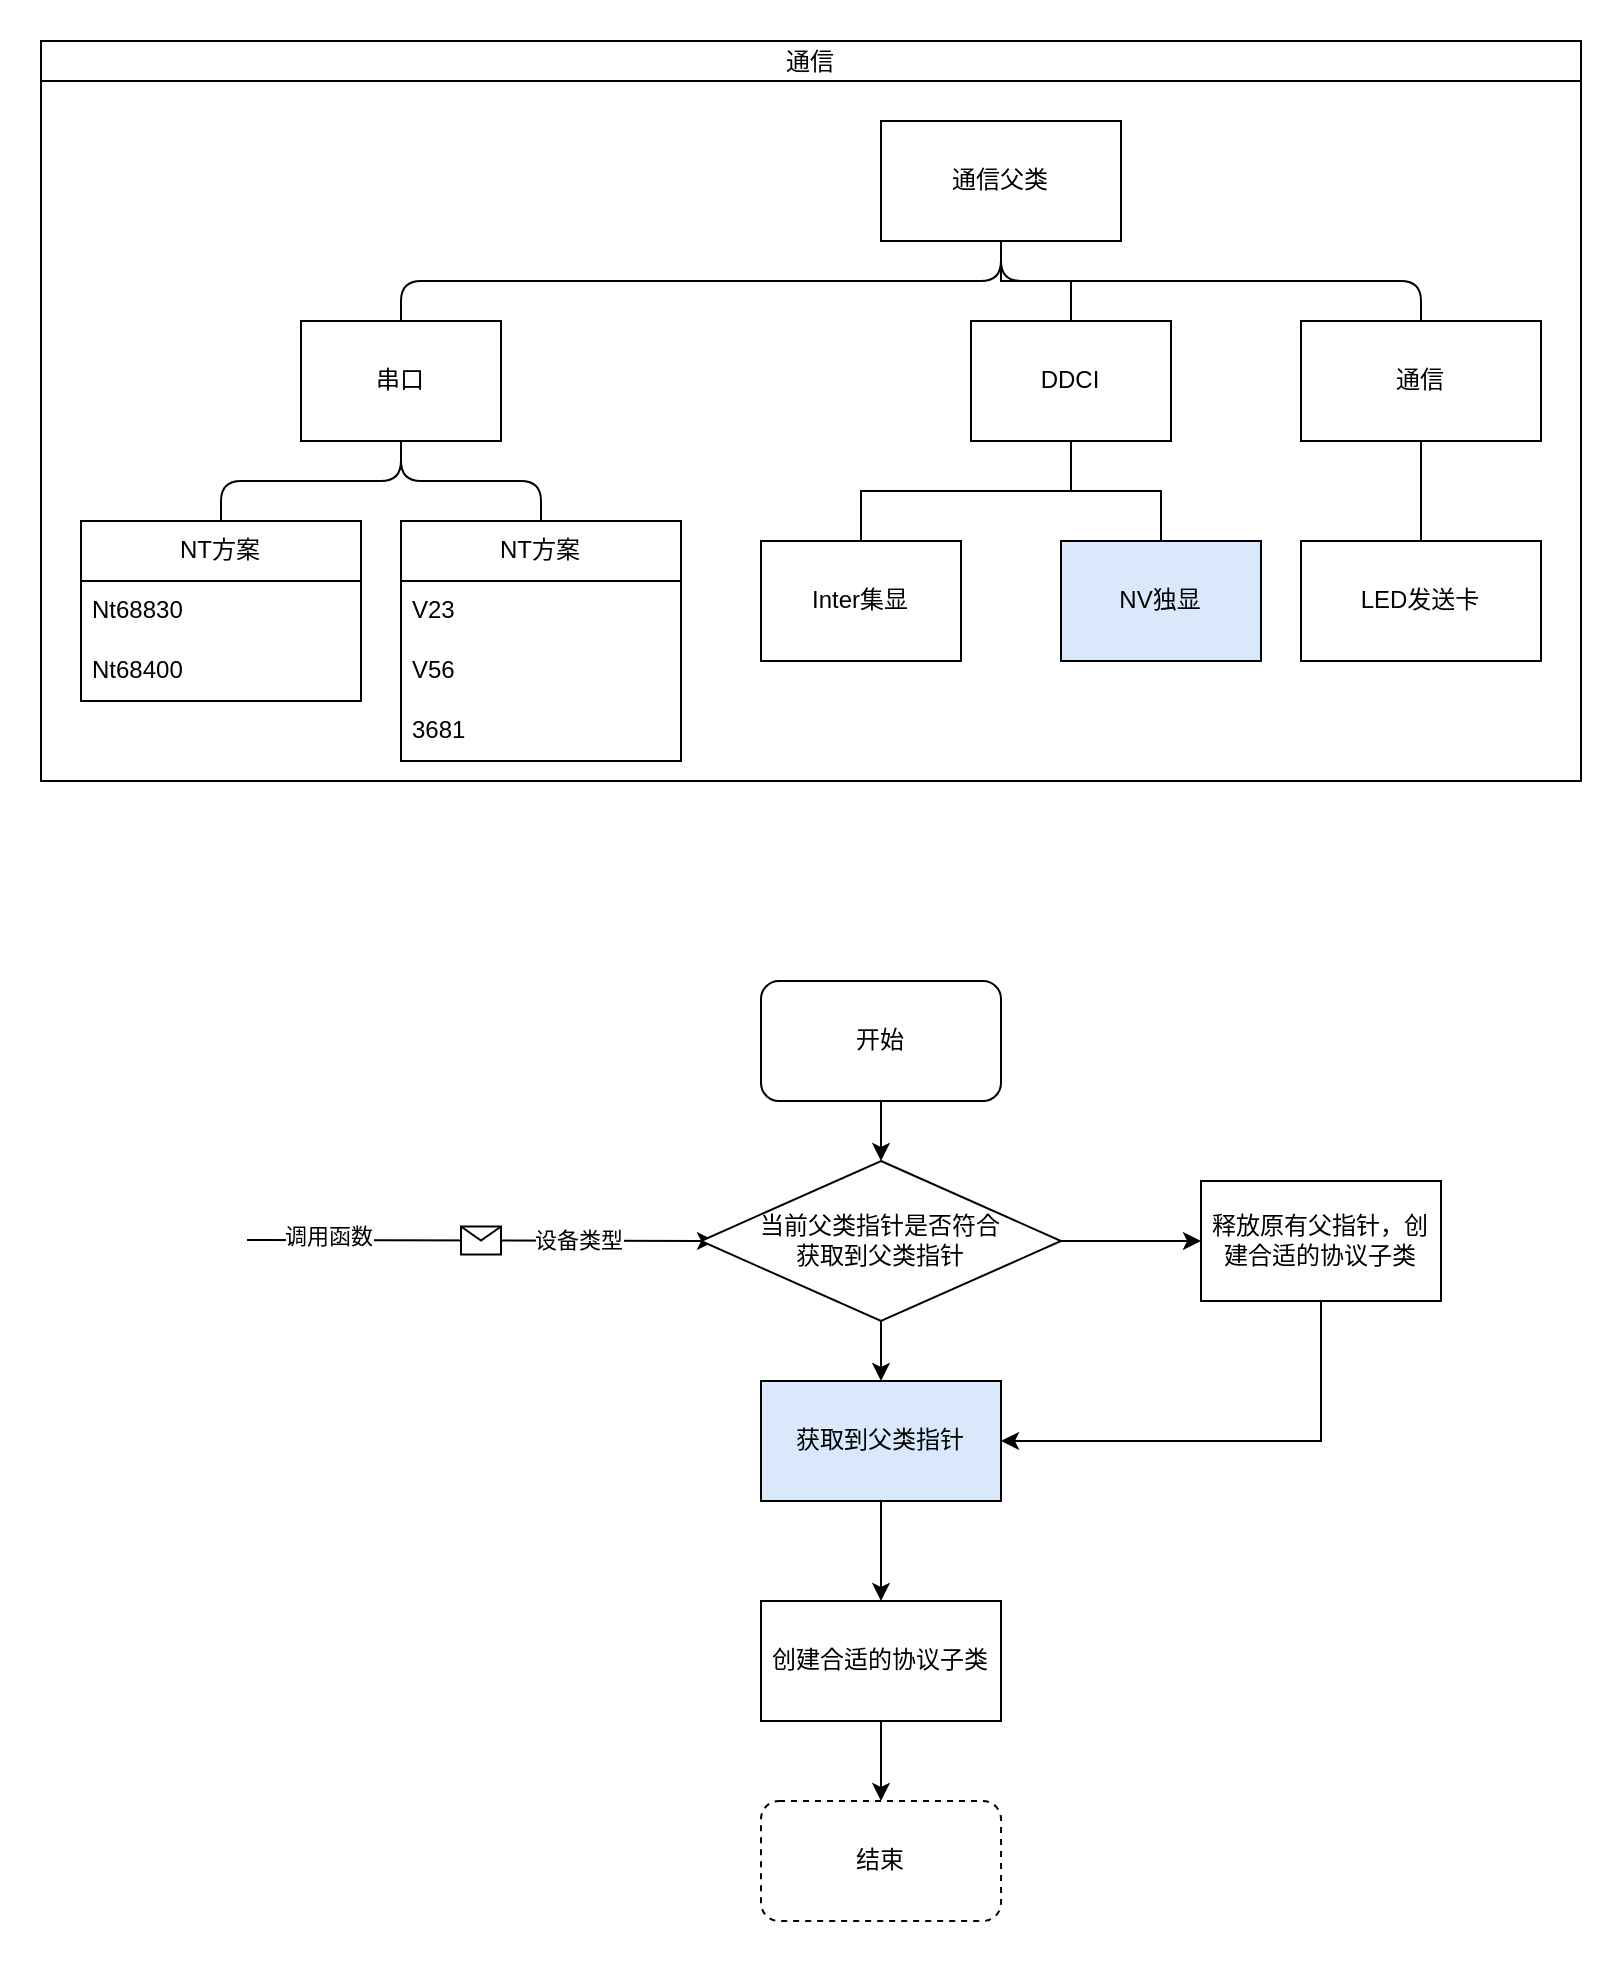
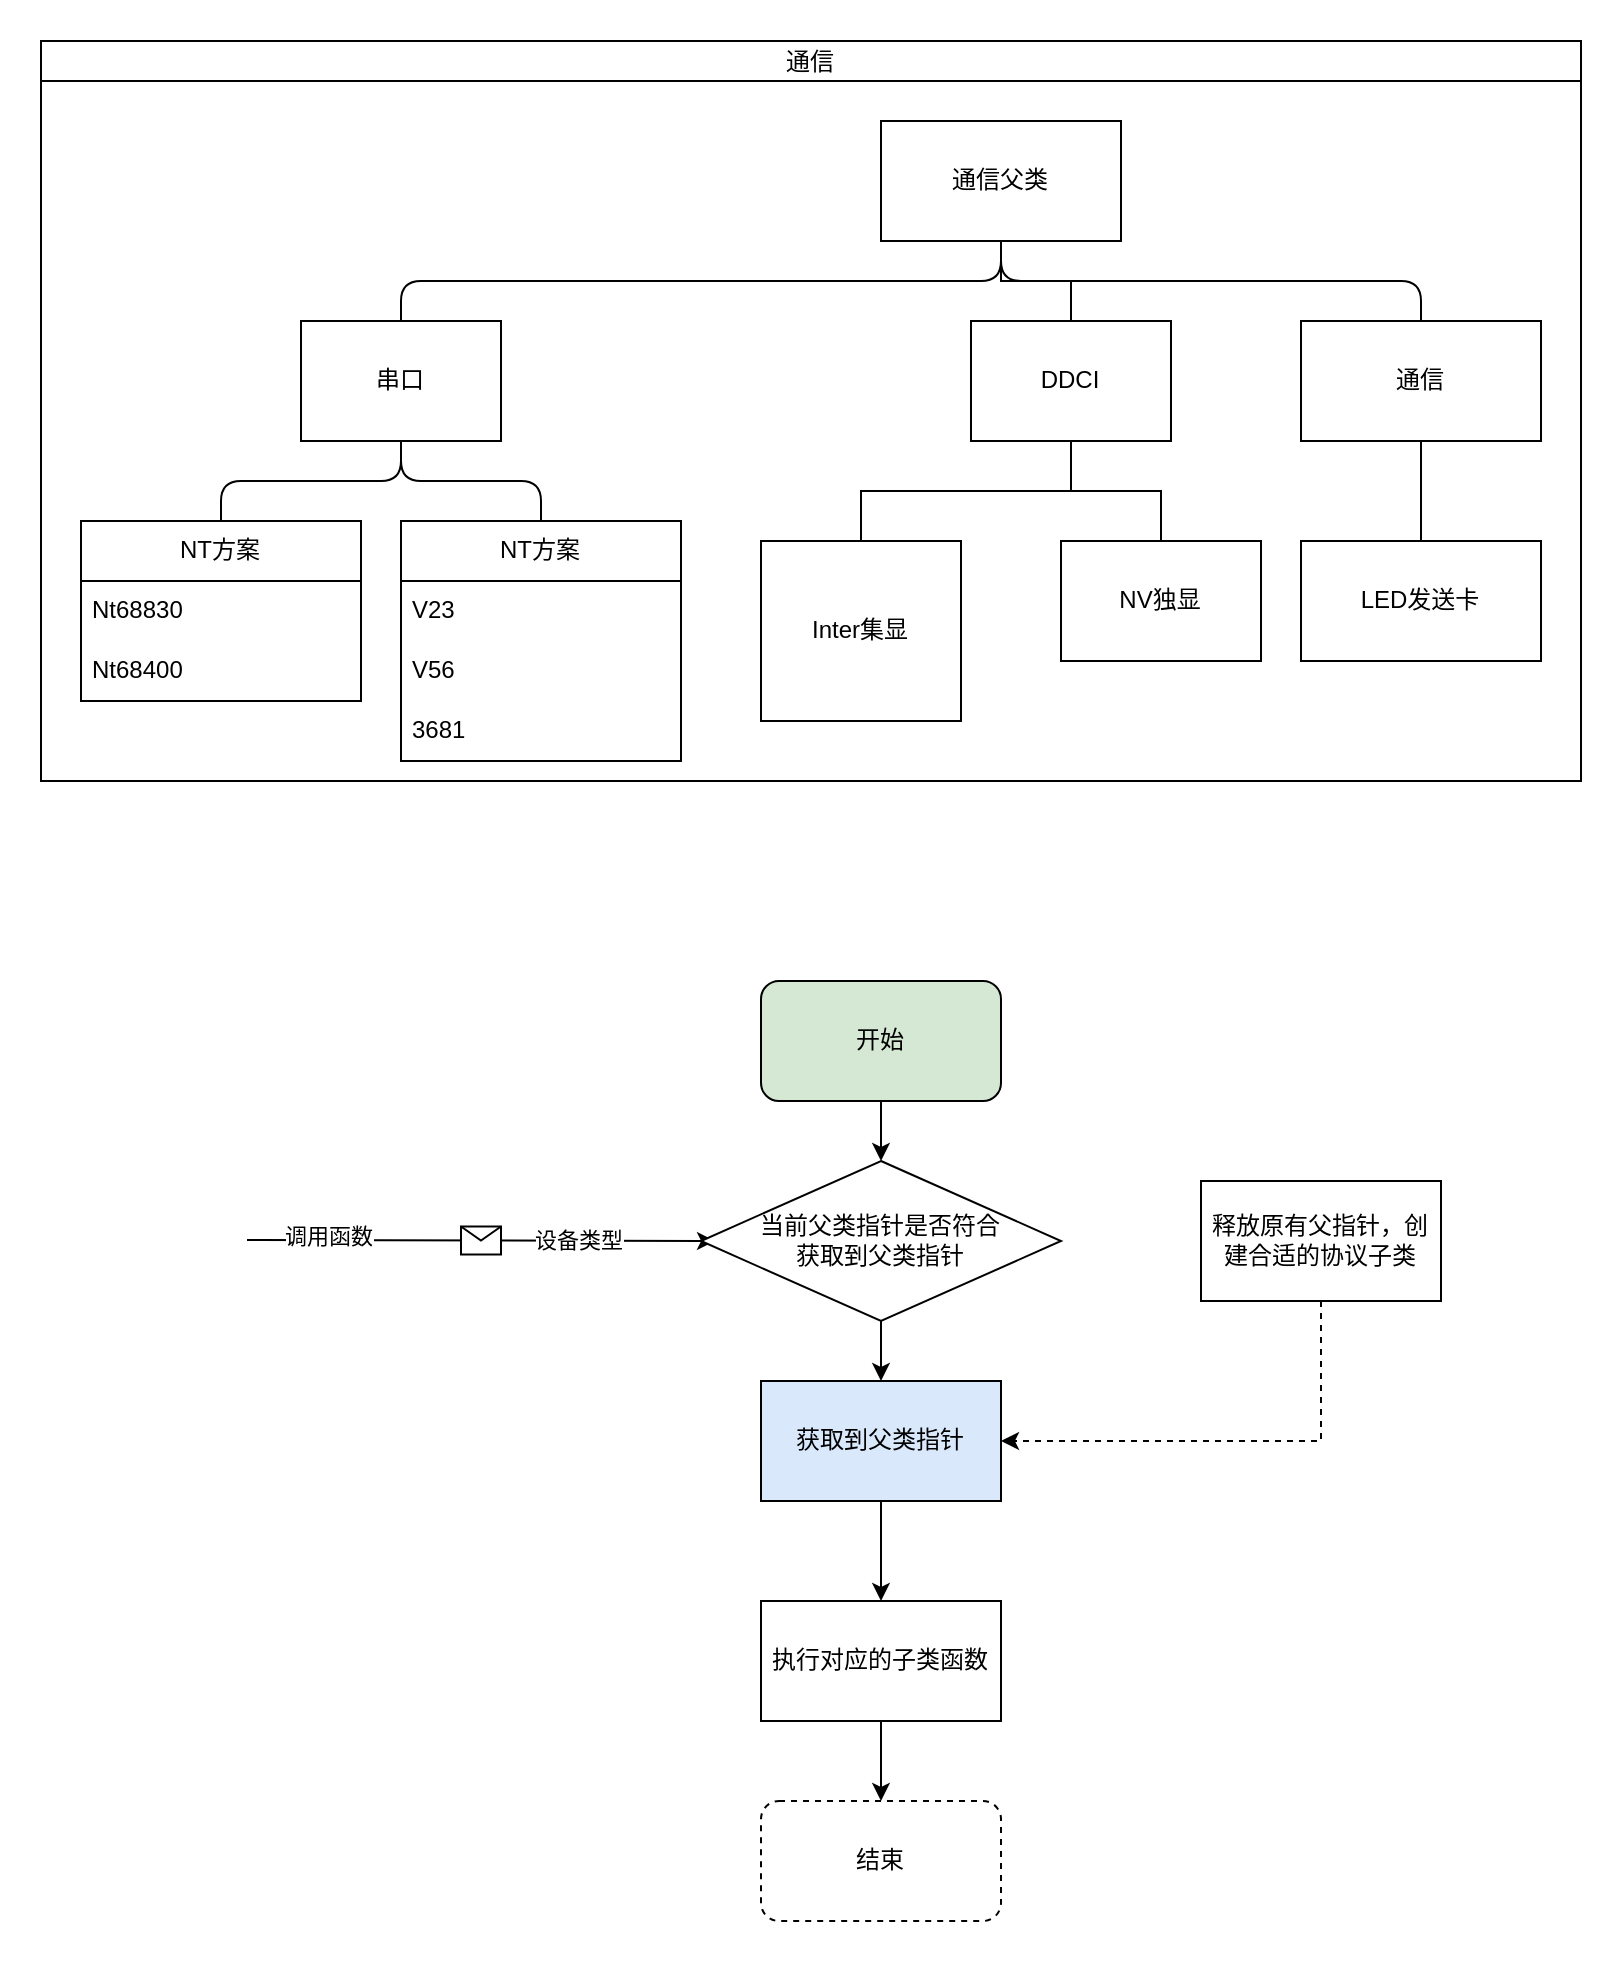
- <mxCell id="17" value="Inter集显" style="whiteSpace=wrap;html=1;align=center;verticalAlign=middle;treeFolding=1;treeMoving=1;newEdgeStyle={&quot;edgeStyle&quot;:&quot;elbowEdgeStyle&quot;,&quot;startArrow&quot;:&quot;none&quot;,&quot;endArrow&quot;:&quot;none&quot;};" vertex="1" parent="2"><mxGeometry x="360" y="250" width="100" height="60" as="geometry" /></mxCell>
+ <mxCell id="17" value="Inter集显" style="whiteSpace=wrap;html=1;align=center;verticalAlign=middle;treeFolding=1;treeMoving=1;newEdgeStyle={&quot;edgeStyle&quot;:&quot;elbowEdgeStyle&quot;,&quot;startArrow&quot;:&quot;none&quot;,&quot;endArrow&quot;:&quot;none&quot;};" vertex="1" parent="2"><mxGeometry x="360" y="250" width="100" height="90" as="geometry" /></mxCell>
- <mxCell id="19" value="NV独显" style="whiteSpace=wrap;html=1;align=center;verticalAlign=middle;treeFolding=1;treeMoving=1;newEdgeStyle={&quot;edgeStyle&quot;:&quot;elbowEdgeStyle&quot;,&quot;startArrow&quot;:&quot;none&quot;,&quot;endArrow&quot;:&quot;none&quot;};fillColor=#dae8fc;" vertex="1" parent="2"><mxGeometry x="510" y="250" width="100" height="60" as="geometry" /></mxCell>
+ <mxCell id="19" value="NV独显" style="whiteSpace=wrap;html=1;align=center;verticalAlign=middle;treeFolding=1;treeMoving=1;newEdgeStyle={&quot;edgeStyle&quot;:&quot;elbowEdgeStyle&quot;,&quot;startArrow&quot;:&quot;none&quot;,&quot;endArrow&quot;:&quot;none&quot;};" vertex="1" parent="2"><mxGeometry x="510" y="250" width="100" height="60" as="geometry" /></mxCell>
- <mxCell id="30" value="开始" style="rounded=1;whiteSpace=wrap;html=1;" vertex="1" parent="1"><mxGeometry x="380" y="490" width="120" height="60" as="geometry" /></mxCell>
+ <mxCell id="30" value="开始" style="rounded=1;whiteSpace=wrap;html=1;fillColor=#d5e8d4;" vertex="1" parent="1"><mxGeometry x="380" y="490" width="120" height="60" as="geometry" /></mxCell>
- <mxCell id="34" style="edgeStyle=none;rounded=1;html=1;exitX=1;exitY=0.5;exitDx=0;exitDy=0;entryX=0;entryY=0.5;entryDx=0;entryDy=0;" edge="1" parent="1" source="35" target="37"><mxGeometry relative="1" as="geometry" /></mxCell>
- <mxCell id="36" style="edgeStyle=none;rounded=0;html=1;entryX=1;entryY=0.5;entryDx=0;entryDy=0;" edge="1" parent="1" source="37" target="32"><mxGeometry relative="1" as="geometry"><Array as="points"><mxPoint x="660" y="720" /></Array></mxGeometry></mxCell>
+ <mxCell id="36" style="edgeStyle=none;rounded=0;html=1;entryX=1;entryY=0.5;entryDx=0;entryDy=0;dashed=1;" edge="1" parent="1" source="37" target="32"><mxGeometry relative="1" as="geometry"><Array as="points"><mxPoint x="660" y="720" /></Array></mxGeometry></mxCell>
- <mxCell id="39" value="创建合适的协议子类" style="rounded=0;whiteSpace=wrap;html=1;" vertex="1" parent="1"><mxGeometry x="380" y="800" width="120" height="60" as="geometry" /></mxCell>
+ <mxCell id="39" value="执行对应的子类函数" style="rounded=0;whiteSpace=wrap;html=1;" vertex="1" parent="1"><mxGeometry x="380" y="800" width="120" height="60" as="geometry" /></mxCell>
